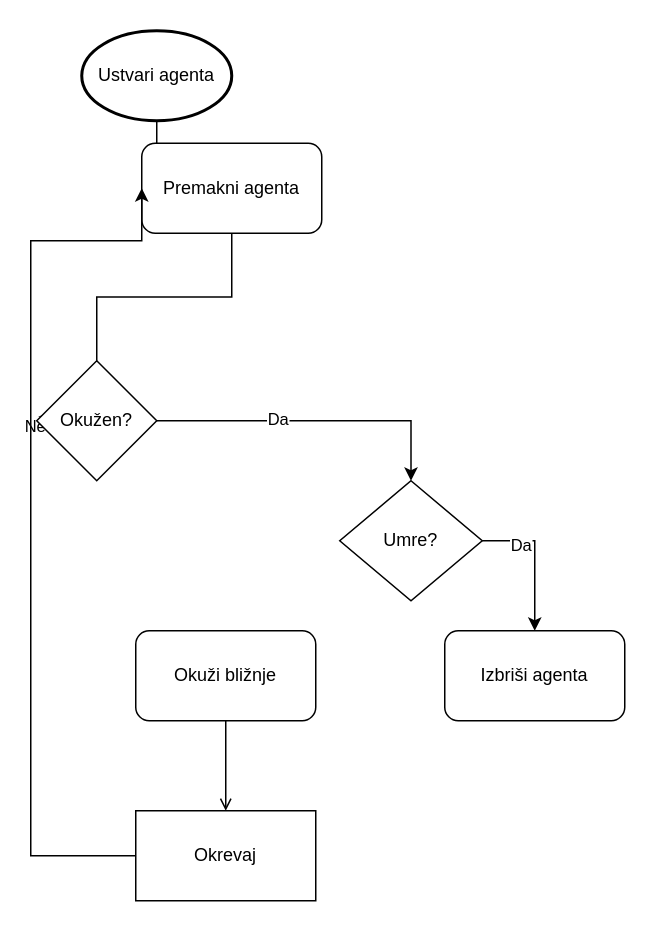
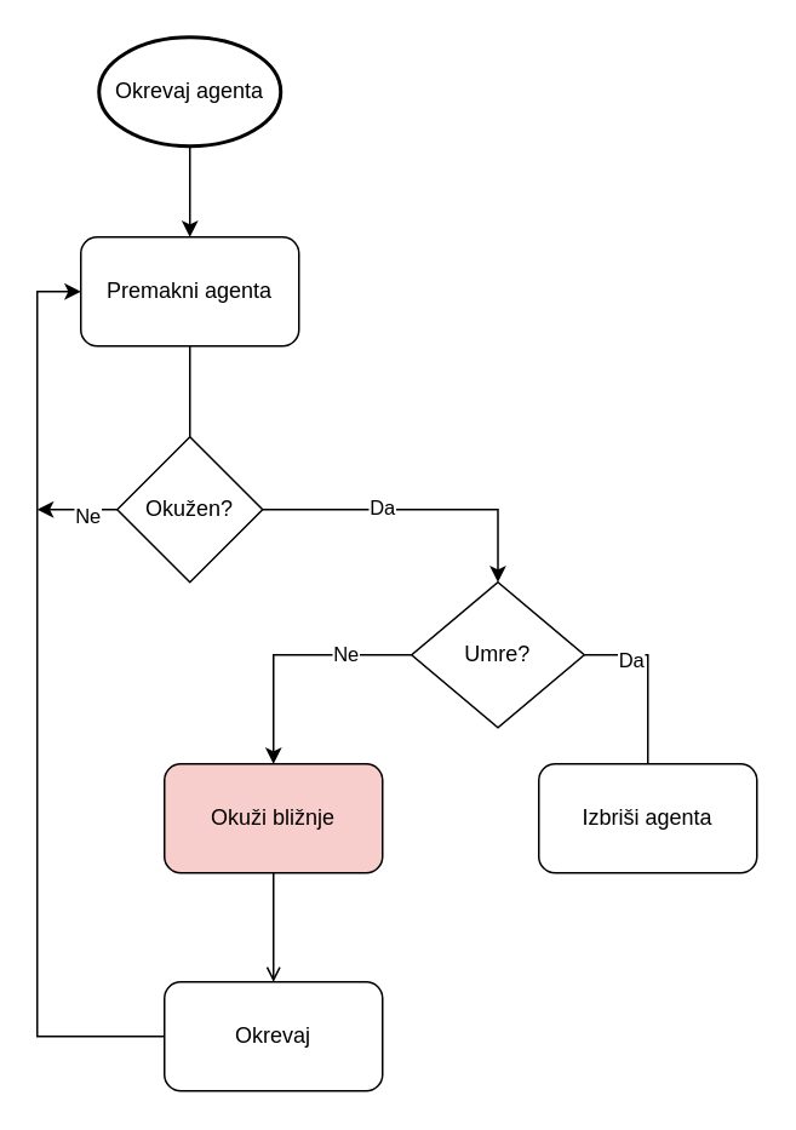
- <mxCell id="3" value="Ustvari agenta" style="strokeWidth=2;html=1;shape=mxgraph.flowchart.start_1;whiteSpace=wrap;" parent="1" vertex="1"><mxGeometry x="54" y="20" width="100" height="60" as="geometry" /></mxCell>
+ <mxCell id="3" value="Okrevaj agenta" style="strokeWidth=2;html=1;shape=mxgraph.flowchart.start_1;whiteSpace=wrap;" parent="1" vertex="1"><mxGeometry x="54" y="20" width="100" height="60" as="geometry" /></mxCell>
- <mxCell id="5" value="Premakni agenta" style="rounded=1;whiteSpace=wrap;html=1;" parent="1" vertex="1"><mxGeometry x="94" y="95" width="120" height="60" as="geometry" /></mxCell>
+ <mxCell id="5" value="Premakni agenta" style="rounded=1;whiteSpace=wrap;html=1;" parent="1" vertex="1"><mxGeometry x="44" y="130" width="120" height="60" as="geometry" /></mxCell>
- <mxCell id="10" value="Okužen?" style="rhombus;whiteSpace=wrap;html=1;" parent="1" vertex="1"><mxGeometry x="24" y="240" width="80" height="80" as="geometry" /></mxCell>
+ <mxCell id="10" value="Okužen?" style="rhombus;whiteSpace=wrap;html=1;" parent="1" vertex="1"><mxGeometry x="64" y="240" width="80" height="80" as="geometry" /></mxCell>
+ <mxCell id="15" style="edgeStyle=orthogonalEdgeStyle;rounded=0;orthogonalLoop=1;jettySize=auto;html=1;exitX=0;exitY=0.5;exitDx=0;exitDy=0;entryX=0.5;entryY=0;entryDx=0;entryDy=0;" edge="1" parent="1" source="19" target="12"><mxGeometry relative="1" as="geometry" /></mxCell>
+ <mxCell id="16" value="Ne" style="edgeLabel;html=1;align=center;verticalAlign=middle;resizable=0;points=[];" vertex="1" connectable="0" parent="15"><mxGeometry x="-0.461" y="-1" relative="1" as="geometry"><mxPoint as="offset" /></mxGeometry></mxCell>
- <mxCell id="17" style="edgeStyle=orthogonalEdgeStyle;rounded=0;orthogonalLoop=1;jettySize=auto;html=1;exitX=1;exitY=0.5;exitDx=0;exitDy=0;" edge="1" parent="1" source="19" target="20"><mxGeometry relative="1" as="geometry" /></mxCell>
+ <mxCell id="17" style="edgeStyle=orthogonalEdgeStyle;rounded=0;orthogonalLoop=1;jettySize=auto;html=1;exitX=1;exitY=0.5;exitDx=0;exitDy=0;endArrow=none;" edge="1" parent="1" source="19" target="20"><mxGeometry relative="1" as="geometry" /></mxCell>
- <mxCell id="12" value="Okuži bližnje" style="rounded=1;whiteSpace=wrap;html=1;" parent="1" vertex="1"><mxGeometry x="90" y="420" width="120" height="60" as="geometry" /></mxCell>
+ <mxCell id="12" value="Okuži bližnje" style="rounded=1;whiteSpace=wrap;html=1;fillColor=#f8cecc;" parent="1" vertex="1"><mxGeometry x="90" y="420" width="120" height="60" as="geometry" /></mxCell>
- <mxCell id="14" value="Okrevaj" style="whiteSpace=wrap;html=1;rounded=0;" parent="1" vertex="1"><mxGeometry x="90" y="540" width="120" height="60" as="geometry" /></mxCell>
+ <mxCell id="14" value="Okrevaj" style="rounded=1;whiteSpace=wrap;html=1;" parent="1" vertex="1"><mxGeometry x="90" y="540" width="120" height="60" as="geometry" /></mxCell>
